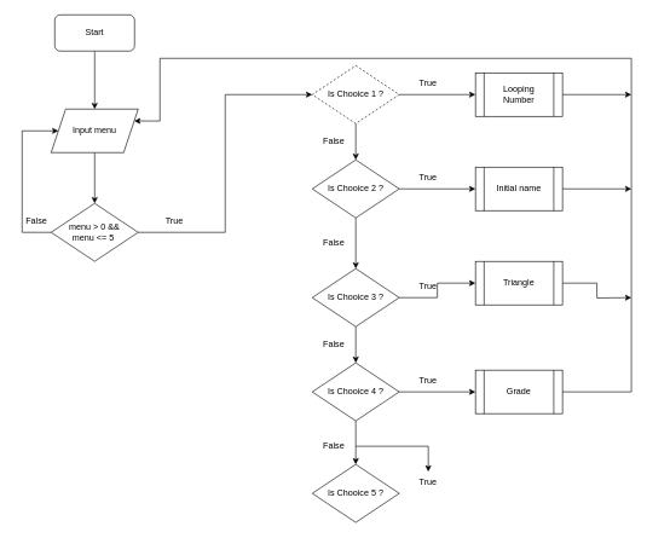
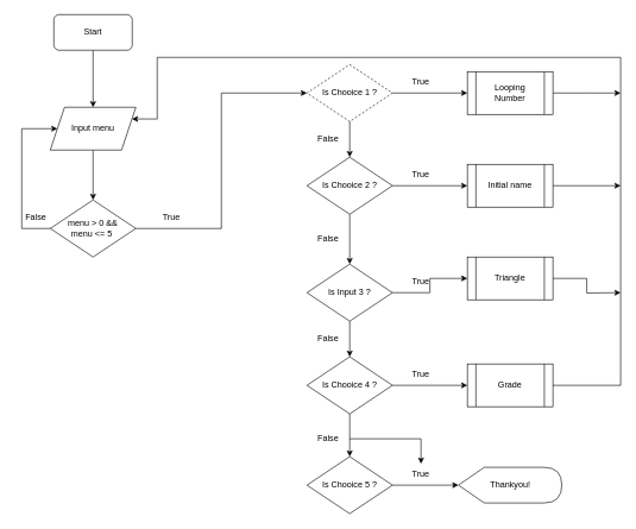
- <mxCell id="14" value="Is Chooice 3 ?" style="rhombus;whiteSpace=wrap;html=1;" vertex="1" parent="1"><mxGeometry x="430" y="370" width="120" height="80" as="geometry" /></mxCell>
+ <mxCell id="14" value="Is Input 3 ?" style="rhombus;whiteSpace=wrap;html=1;" vertex="1" parent="1"><mxGeometry x="430" y="370" width="120" height="80" as="geometry" /></mxCell>
+ <mxCell id="18" value="" style="edgeStyle=orthogonalEdgeStyle;rounded=0;orthogonalLoop=1;jettySize=auto;html=1;" edge="1" parent="1" source="19" target="32"><mxGeometry relative="1" as="geometry" /></mxCell>
+ <mxCell id="32" value="Thankyou!" style="shape=display;whiteSpace=wrap;html=1;" vertex="1" parent="1"><mxGeometry x="642.5" y="655" width="145" height="50" as="geometry" /></mxCell>
